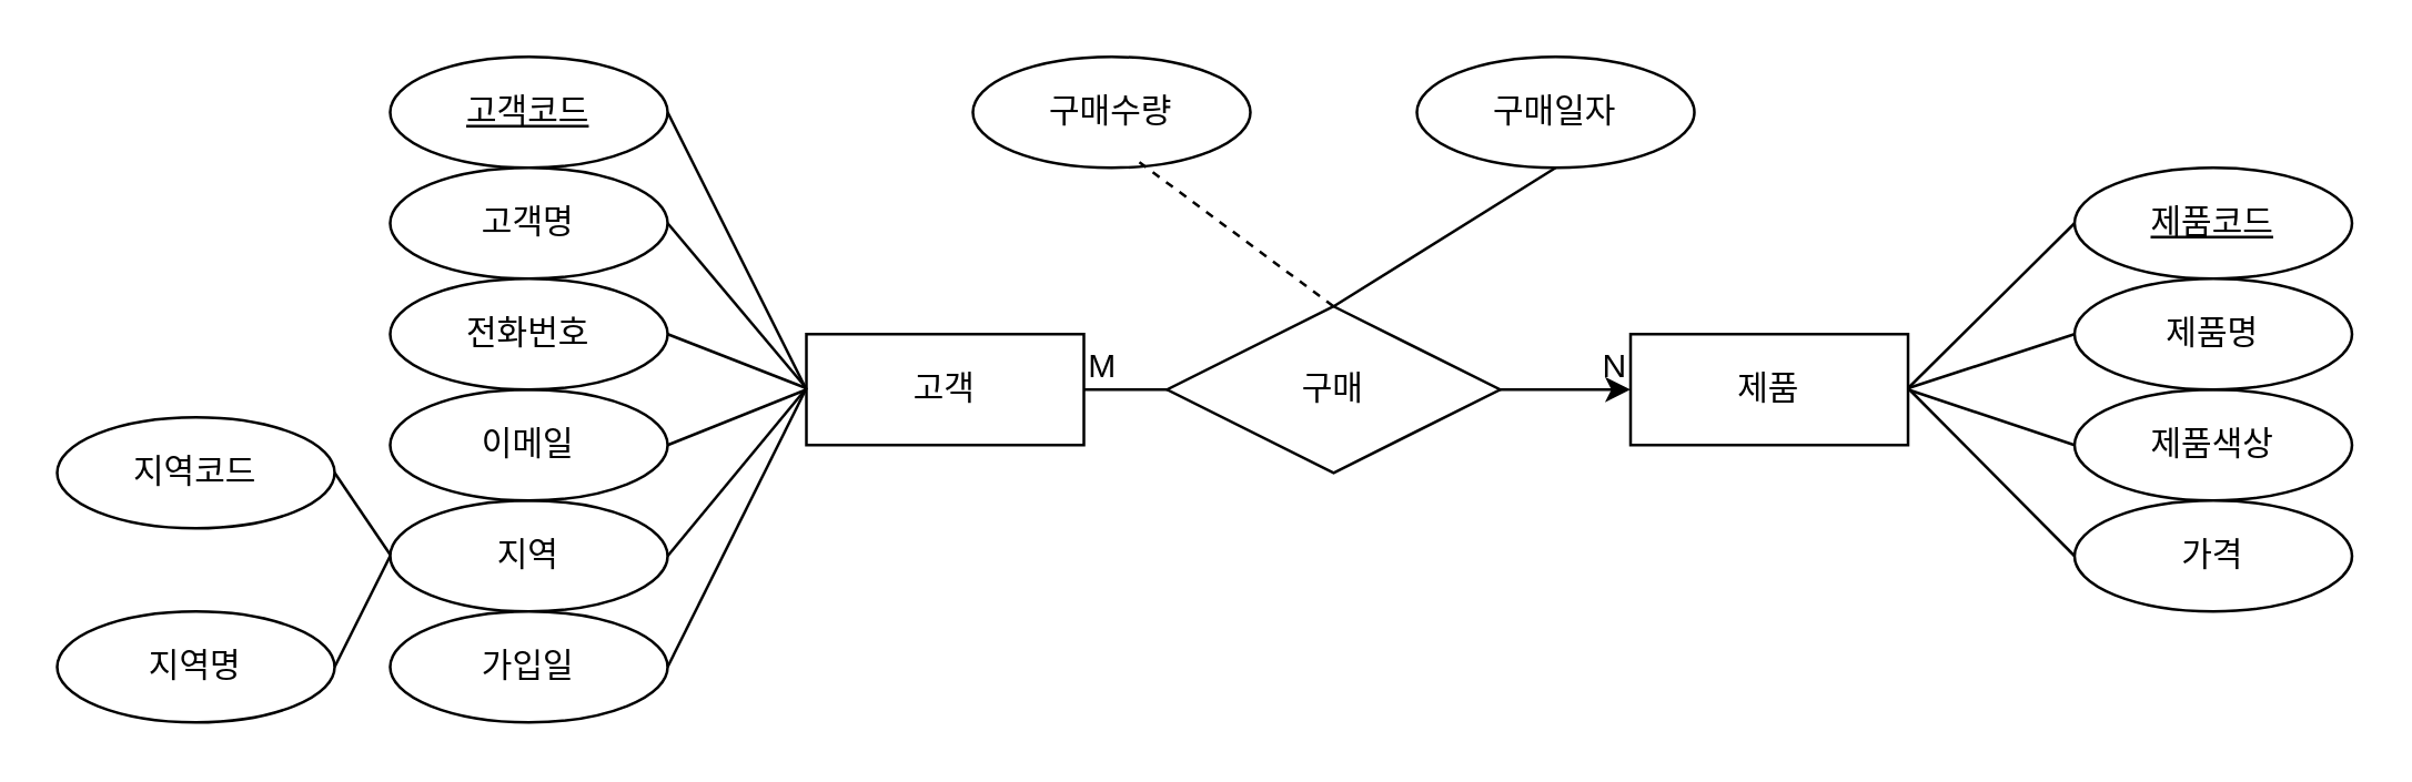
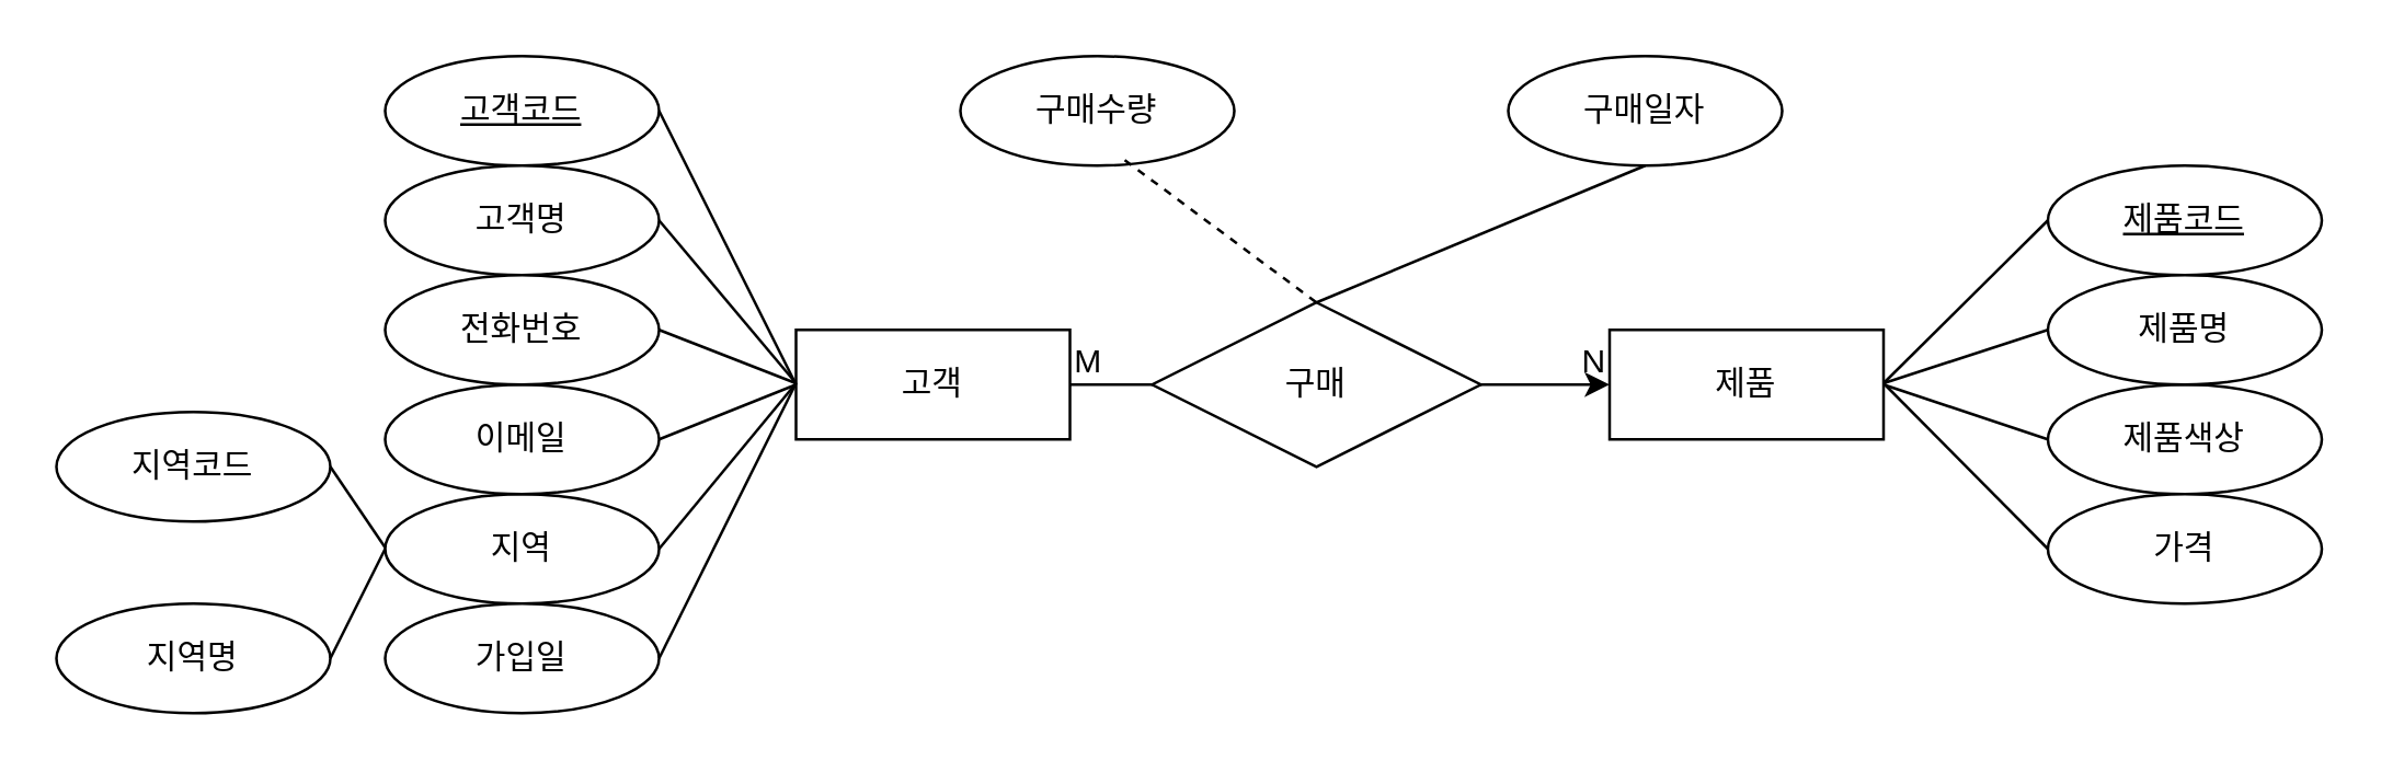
- <mxCell id="33" value="구매일자" style="ellipse;whiteSpace=wrap;html=1;align=center;" vertex="1" parent="1"><mxGeometry x="510" y="20" width="100" height="40" as="geometry" /></mxCell>
+ <mxCell id="33" value="구매일자" style="ellipse;whiteSpace=wrap;html=1;align=center;" vertex="1" parent="1"><mxGeometry x="550" y="20" width="100" height="40" as="geometry" /></mxCell>
